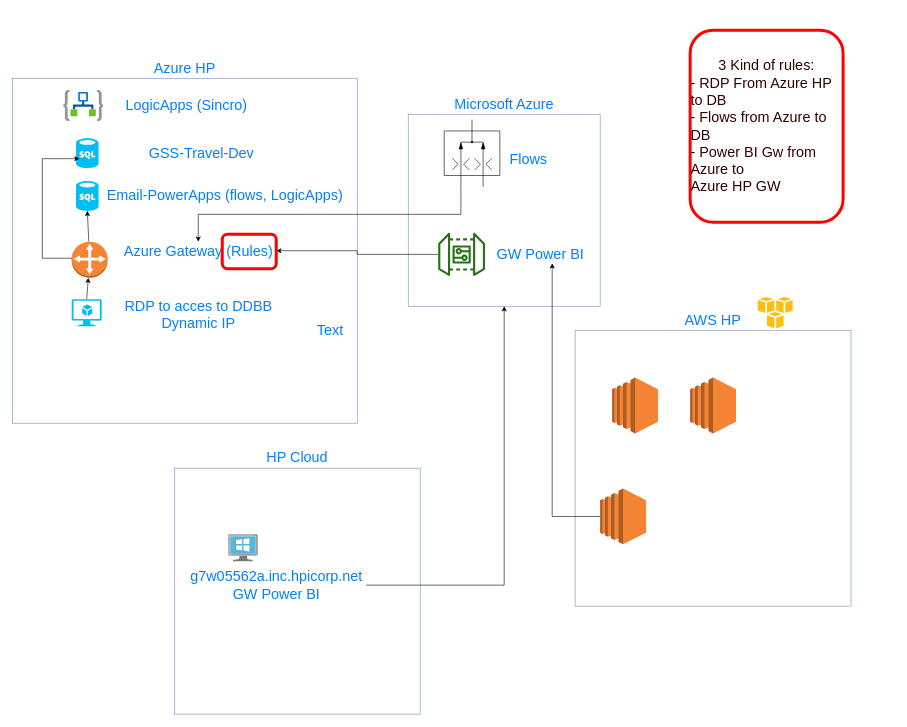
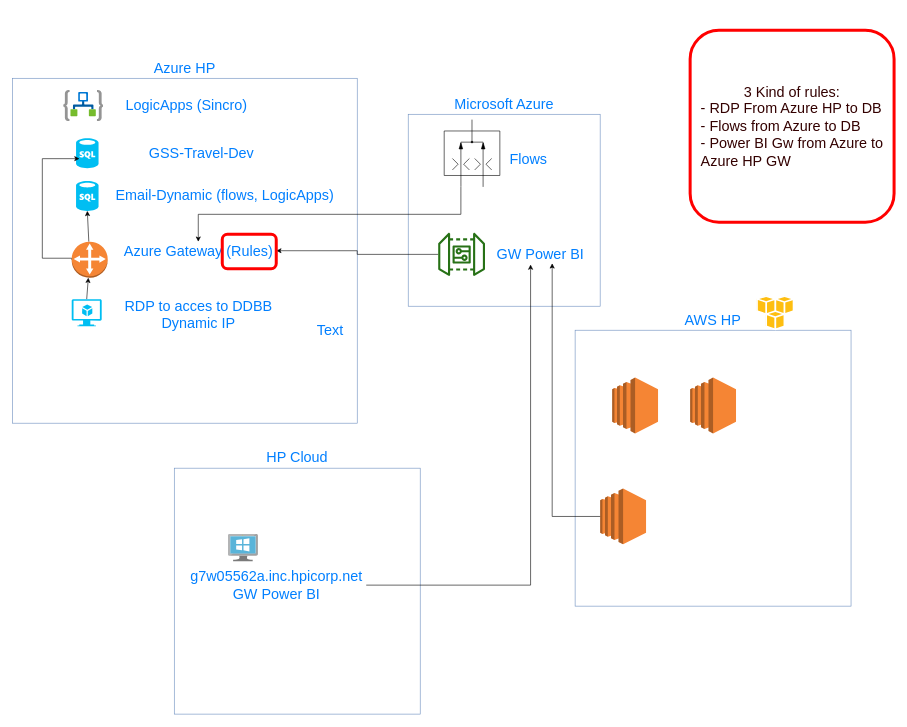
- <mxCell id="40" value="&lt;font color=&quot;#330000&quot;&gt;3 Kind of rules:&lt;br&gt;&lt;/font&gt;&lt;div style=&quot;text-align: left&quot;&gt;&lt;span&gt;&lt;font color=&quot;#330000&quot;&gt;- RDP From Azure HP to DB&lt;/font&gt;&lt;/span&gt;&lt;/div&gt;&lt;div style=&quot;text-align: left&quot;&gt;&lt;span&gt;&lt;font color=&quot;#330000&quot;&gt;- Flows from Azure to DB&lt;/font&gt;&lt;/span&gt;&lt;/div&gt;&lt;div style=&quot;text-align: left&quot;&gt;&lt;span&gt;&lt;font color=&quot;#330000&quot;&gt;- Power BI Gw from Azure to&lt;/font&gt;&lt;/span&gt;&lt;/div&gt;&lt;div style=&quot;text-align: left&quot;&gt;&lt;span&gt;&lt;font color=&quot;#330000&quot;&gt;Azure HP GW&lt;/font&gt;&lt;/span&gt;&lt;/div&gt;" style="rounded=1;whiteSpace=wrap;html=1;strokeColor=#FF0000;strokeWidth=5;fillColor=none;fontSize=24;fontColor=#FF3333;" vertex="1" parent="1"><mxGeometry x="1150" y="50" width="255" height="320" as="geometry" /></mxCell>
+ <mxCell id="40" value="&lt;font color=&quot;#330000&quot;&gt;3 Kind of rules:&lt;br&gt;&lt;/font&gt;&lt;div style=&quot;text-align: left&quot;&gt;&lt;span&gt;&lt;font color=&quot;#330000&quot;&gt;- RDP From Azure HP to DB&lt;/font&gt;&lt;/span&gt;&lt;/div&gt;&lt;div style=&quot;text-align: left&quot;&gt;&lt;span&gt;&lt;font color=&quot;#330000&quot;&gt;- Flows from Azure to DB&lt;/font&gt;&lt;/span&gt;&lt;/div&gt;&lt;div style=&quot;text-align: left&quot;&gt;&lt;span&gt;&lt;font color=&quot;#330000&quot;&gt;- Power BI Gw from Azure to&lt;/font&gt;&lt;/span&gt;&lt;/div&gt;&lt;div style=&quot;text-align: left&quot;&gt;&lt;span&gt;&lt;font color=&quot;#330000&quot;&gt;Azure HP GW&lt;/font&gt;&lt;/span&gt;&lt;/div&gt;" style="rounded=1;whiteSpace=wrap;html=1;strokeColor=#FF0000;strokeWidth=5;fillColor=none;fontSize=24;fontColor=#FF3333;" vertex="1" parent="1"><mxGeometry x="1150" y="50" width="340" height="320" as="geometry" /></mxCell>
- <mxCell id="29" value="Email-PowerApps (flows, LogicApps)" style="text;html=1;resizable=0;autosize=1;align=center;verticalAlign=middle;points=[];fillColor=none;strokeColor=none;rounded=0;fontSize=24;fontColor=#007FFF;" vertex="1" parent="1"><mxGeometry x="169" y="311.08" width="410" height="30" as="geometry" /></mxCell>
+ <mxCell id="29" value="Email-Dynamic (flows, LogicApps)" style="text;html=1;resizable=0;autosize=1;align=center;verticalAlign=middle;points=[];fillColor=none;strokeColor=none;rounded=0;fontSize=24;fontColor=#007FFF;" vertex="1" parent="1"><mxGeometry x="169" y="311.08" width="410" height="30" as="geometry" /></mxCell>
- <mxCell id="23" style="edgeStyle=orthogonalEdgeStyle;rounded=0;orthogonalLoop=1;jettySize=auto;html=1;fontSize=24;fontColor=#007FFF;" edge="1" parent="1" source="24" target="14"><mxGeometry relative="1" as="geometry" /></mxCell>
+ <mxCell id="23" style="edgeStyle=orthogonalEdgeStyle;rounded=0;orthogonalLoop=1;jettySize=auto;html=1;entryX=0.4;entryY=1.067;entryDx=0;entryDy=0;entryPerimeter=0;fontSize=24;fontColor=#007FFF;" edge="1" parent="1" source="24" target="37"><mxGeometry relative="1" as="geometry" /></mxCell>
